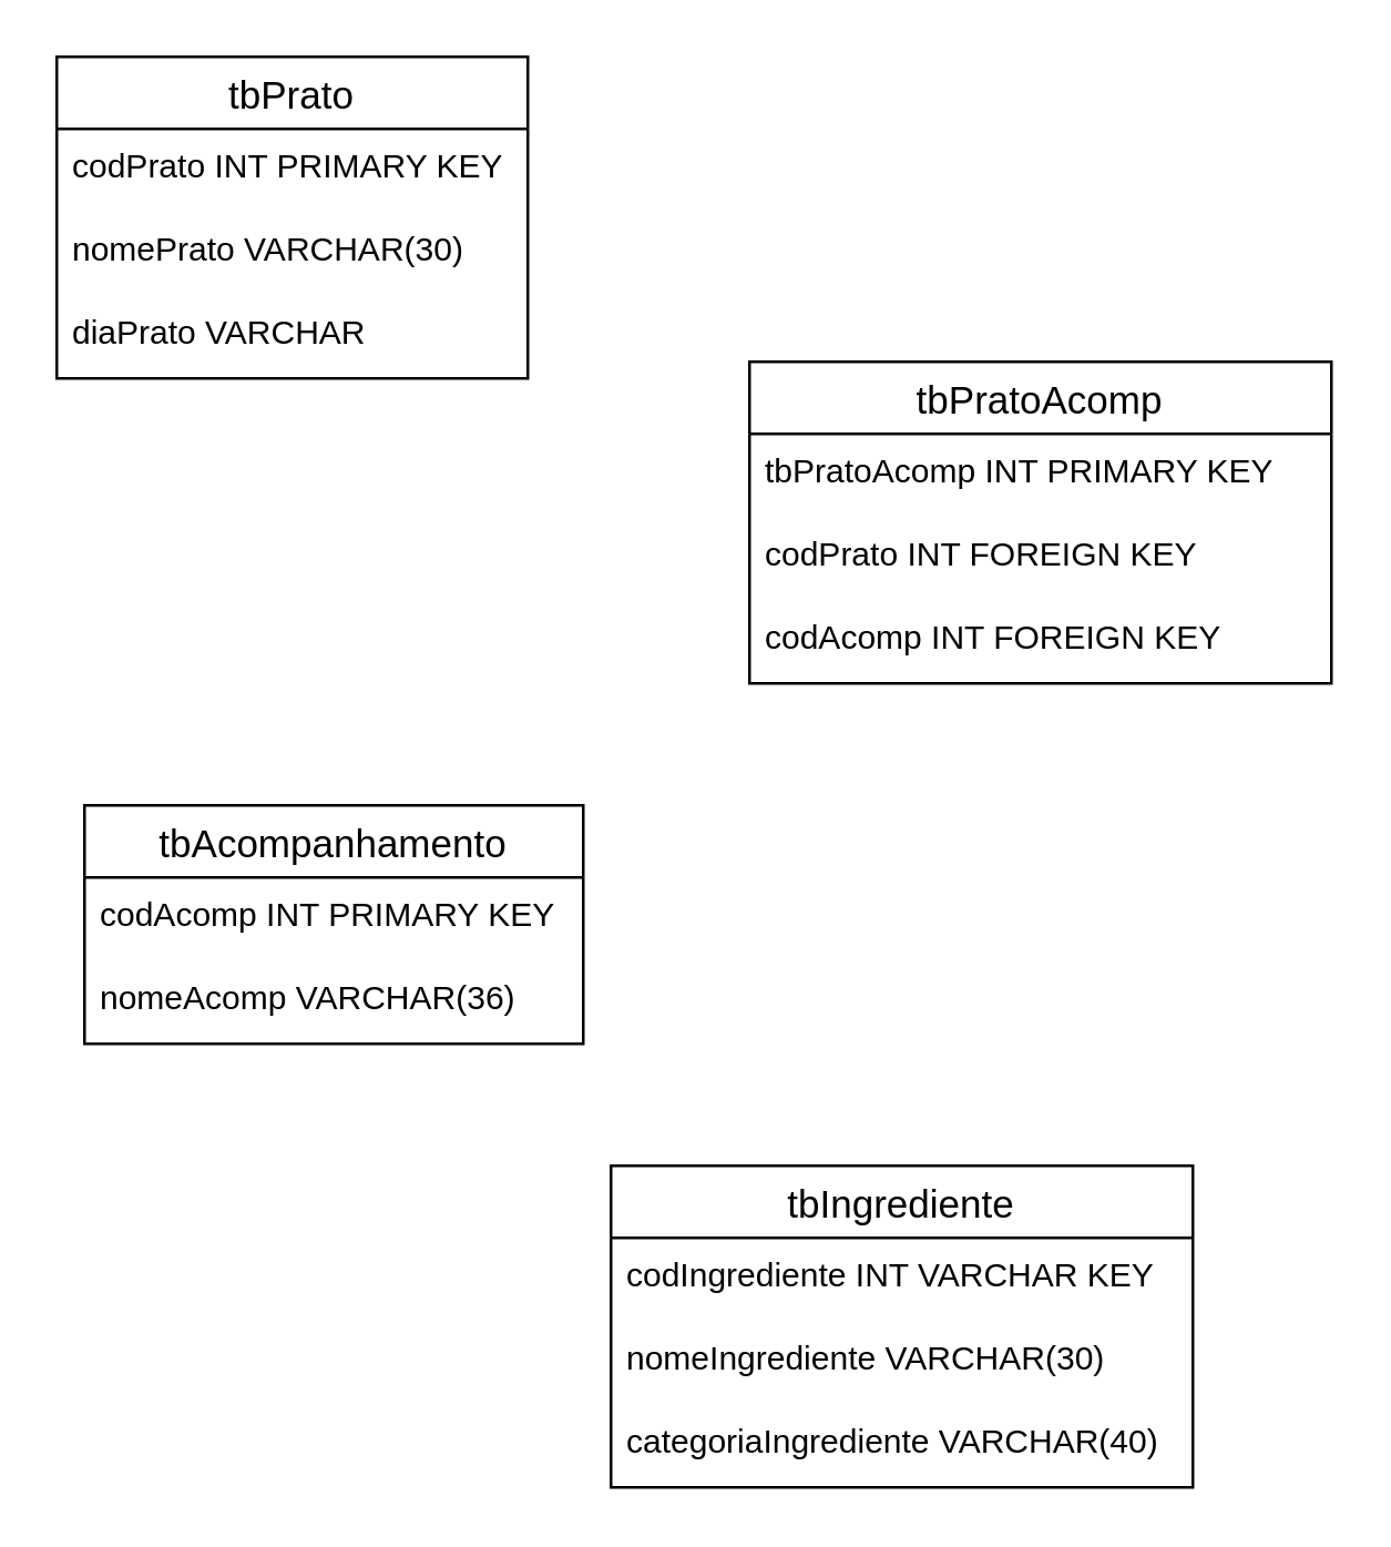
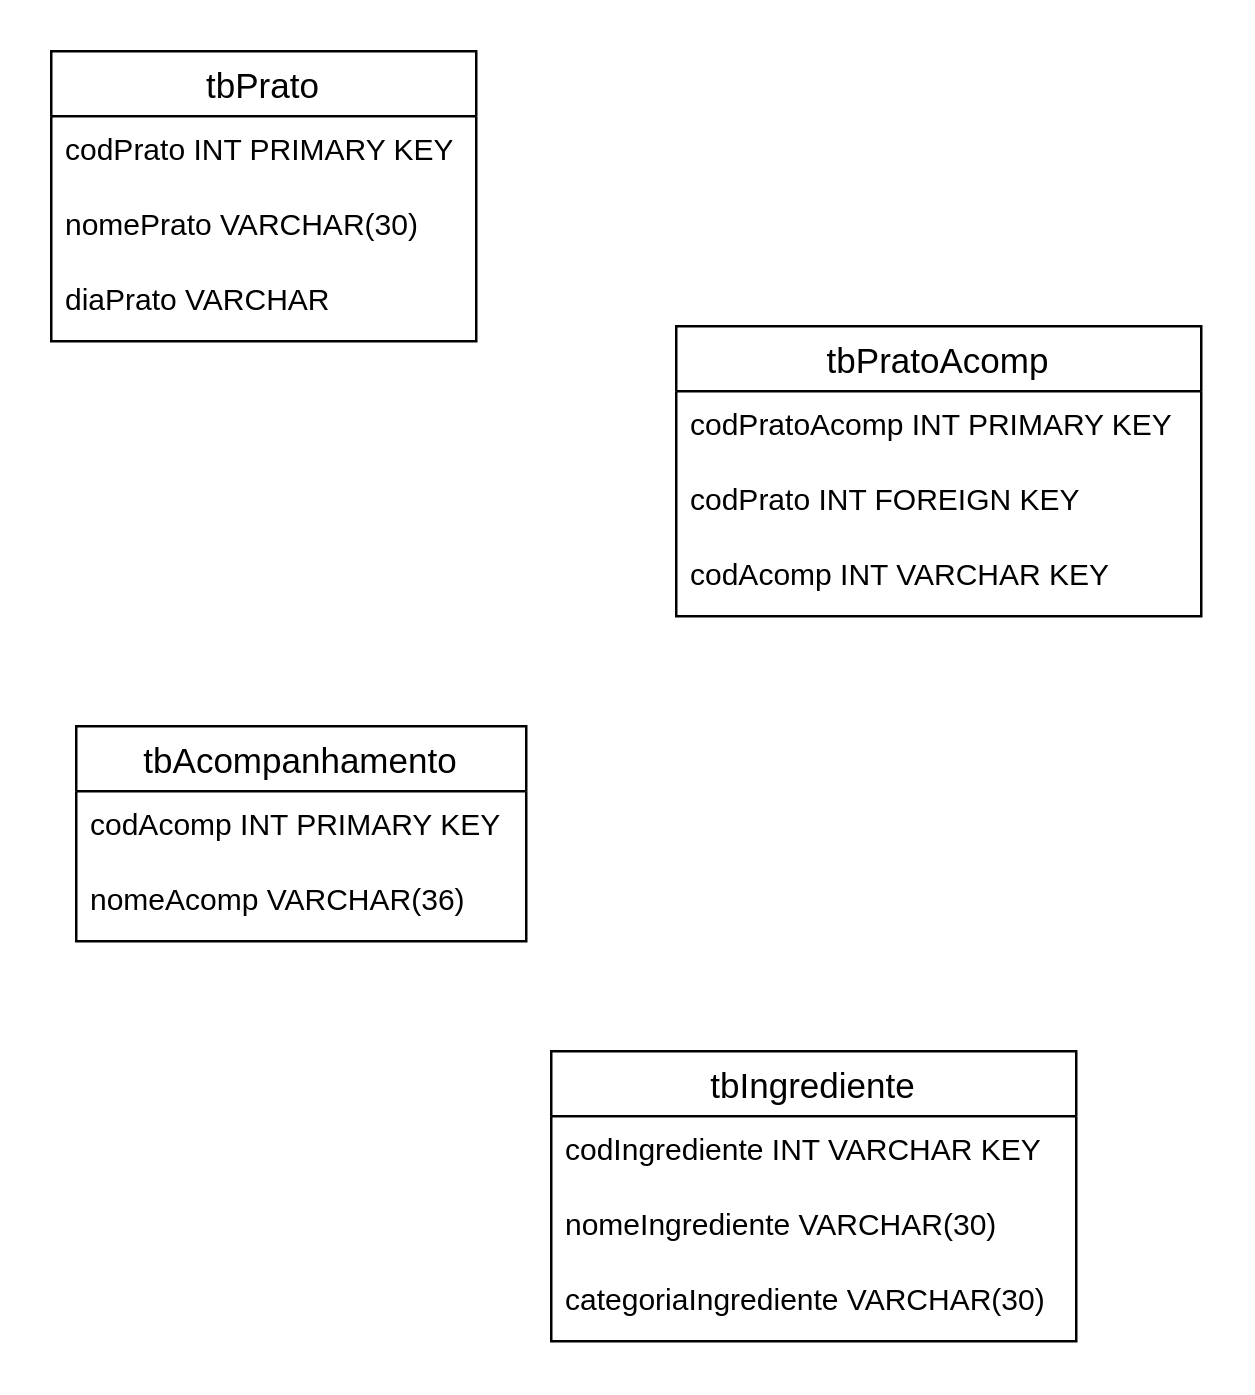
- <mxCell id="10" value="tbPratoAcomp INT PRIMARY KEY" style="text;strokeColor=none;fillColor=none;spacingLeft=4;spacingRight=4;overflow=hidden;rotatable=0;points=[[0,0.5],[1,0.5]];portConstraint=eastwest;fontSize=12;whiteSpace=wrap;html=1;" vertex="1" parent="9"><mxGeometry y="26" width="210" height="30" as="geometry" /></mxCell>
+ <mxCell id="10" value="codPratoAcomp INT PRIMARY KEY" style="text;strokeColor=none;fillColor=none;spacingLeft=4;spacingRight=4;overflow=hidden;rotatable=0;points=[[0,0.5],[1,0.5]];portConstraint=eastwest;fontSize=12;whiteSpace=wrap;html=1;" vertex="1" parent="9"><mxGeometry y="26" width="210" height="30" as="geometry" /></mxCell>
- <mxCell id="12" value="codAcomp INT FOREIGN KEY" style="text;strokeColor=none;fillColor=none;spacingLeft=4;spacingRight=4;overflow=hidden;rotatable=0;points=[[0,0.5],[1,0.5]];portConstraint=eastwest;fontSize=12;whiteSpace=wrap;html=1;" vertex="1" parent="9"><mxGeometry y="86" width="210" height="30" as="geometry" /></mxCell>
+ <mxCell id="12" value="codAcomp INT VARCHAR KEY" style="text;strokeColor=none;fillColor=none;spacingLeft=4;spacingRight=4;overflow=hidden;rotatable=0;points=[[0,0.5],[1,0.5]];portConstraint=eastwest;fontSize=12;whiteSpace=wrap;html=1;" vertex="1" parent="9"><mxGeometry y="86" width="210" height="30" as="geometry" /></mxCell>
- <mxCell id="16" value="categoriaIngrediente VARCHAR(40)" style="text;strokeColor=none;fillColor=none;spacingLeft=4;spacingRight=4;overflow=hidden;rotatable=0;points=[[0,0.5],[1,0.5]];portConstraint=eastwest;fontSize=12;whiteSpace=wrap;html=1;" vertex="1" parent="13"><mxGeometry y="86" width="210" height="30" as="geometry" /></mxCell>
+ <mxCell id="16" value="categoriaIngrediente VARCHAR(30)" style="text;strokeColor=none;fillColor=none;spacingLeft=4;spacingRight=4;overflow=hidden;rotatable=0;points=[[0,0.5],[1,0.5]];portConstraint=eastwest;fontSize=12;whiteSpace=wrap;html=1;" vertex="1" parent="13"><mxGeometry y="86" width="210" height="30" as="geometry" /></mxCell>
